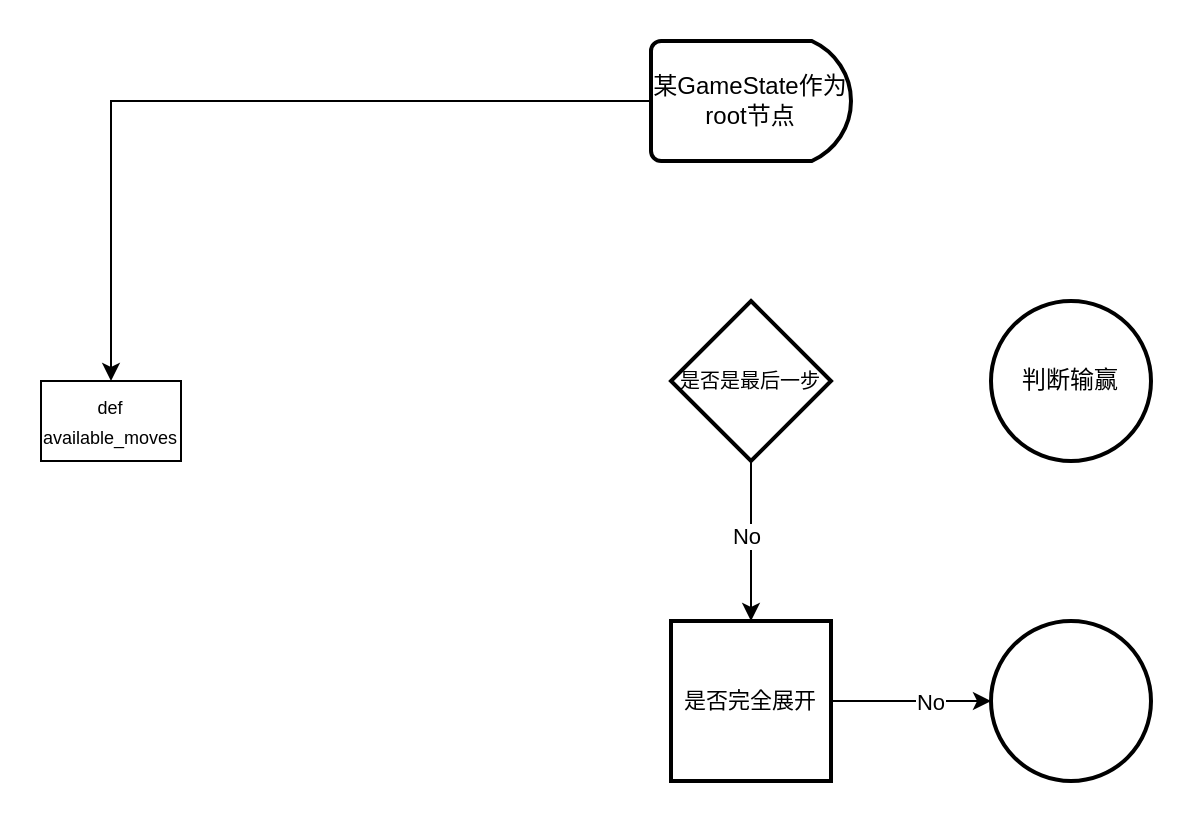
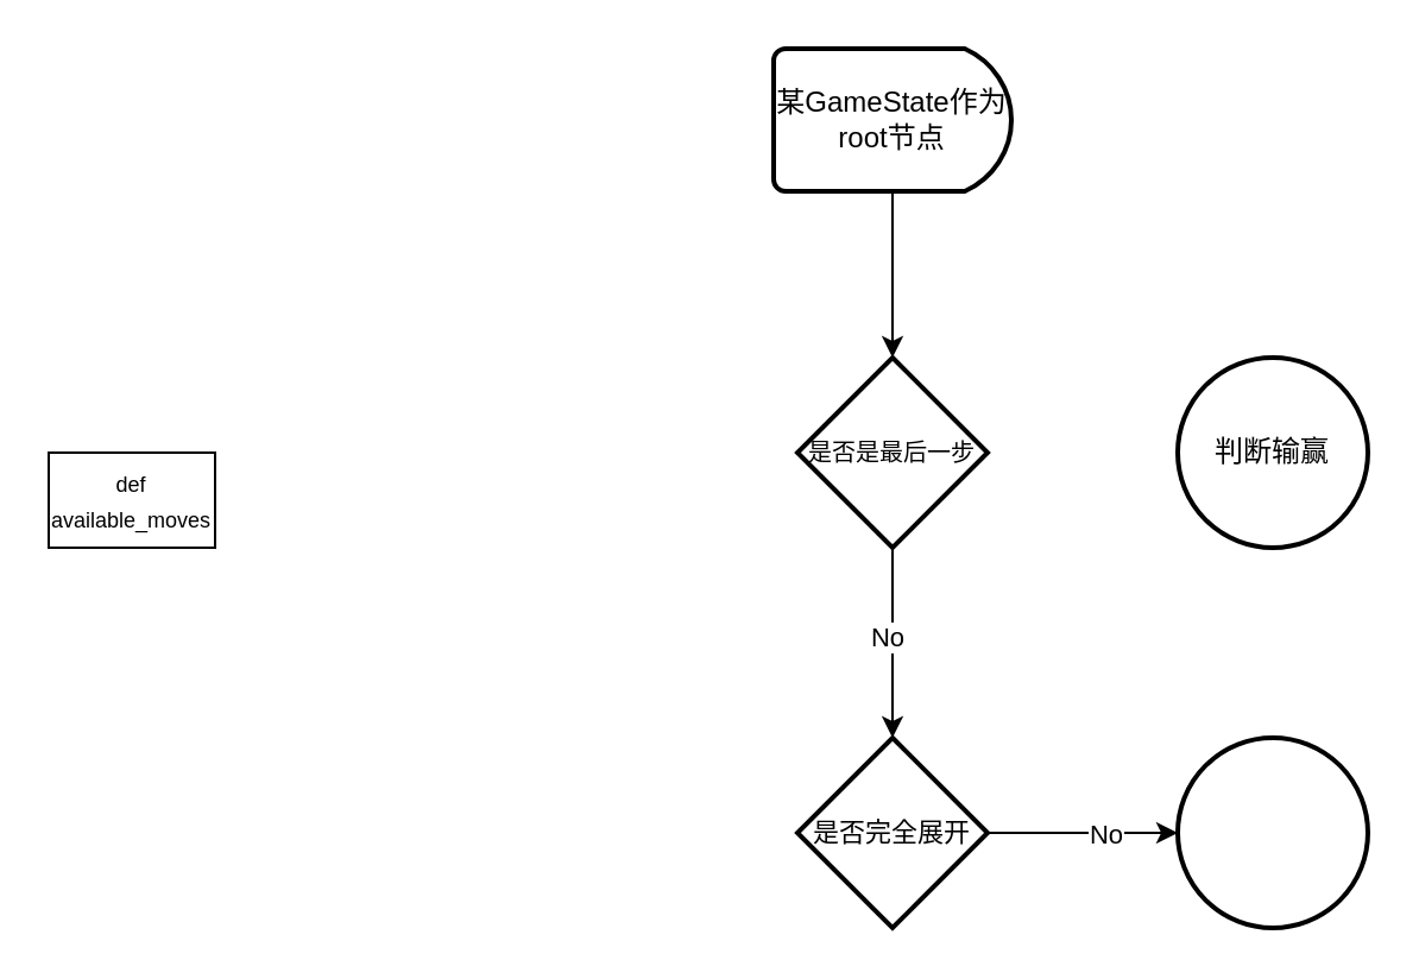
- <mxCell id="2" value="" style="edgeStyle=orthogonalEdgeStyle;rounded=0;orthogonalLoop=1;jettySize=auto;html=1;" edge="1" parent="1" source="3" target="12"><mxGeometry relative="1" as="geometry" /></mxCell>
+ <mxCell id="2" value="" style="edgeStyle=orthogonalEdgeStyle;rounded=0;orthogonalLoop=1;jettySize=auto;html=1;" edge="1" parent="1" source="3" target="6"><mxGeometry relative="1" as="geometry" /></mxCell>
- <mxCell id="10" value="&lt;font style=&quot;font-size: 11px;&quot;&gt;是否完全展开&lt;/font&gt;" style="whiteSpace=wrap;html=1;strokeWidth=2;rounded=0;" vertex="1" parent="1"><mxGeometry x="335" y="310" width="80" height="80" as="geometry" /></mxCell>
+ <mxCell id="10" value="&lt;font style=&quot;font-size: 11px;&quot;&gt;是否完全展开&lt;/font&gt;" style="rhombus;whiteSpace=wrap;html=1;strokeWidth=2;" vertex="1" parent="1"><mxGeometry x="335" y="310" width="80" height="80" as="geometry" /></mxCell>
